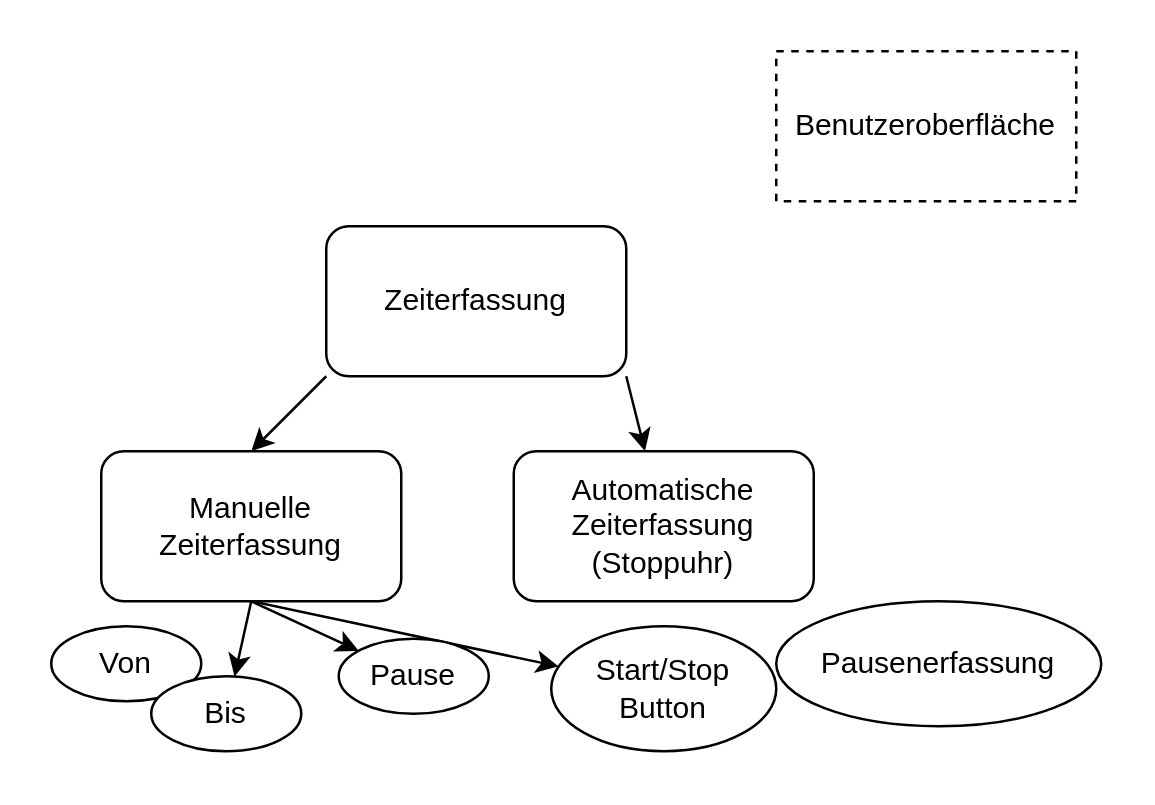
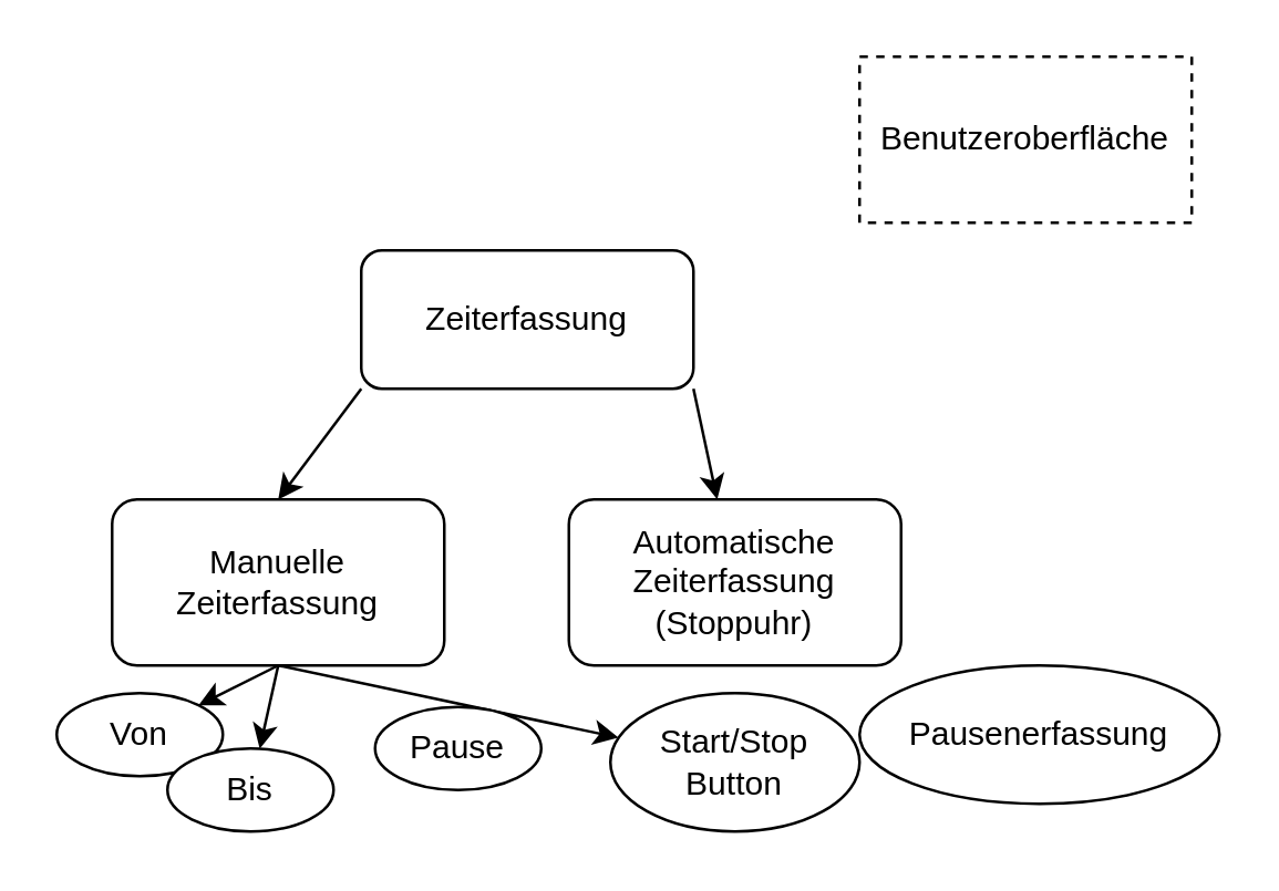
- <mxCell id="5" value="Zeiterfassung" style="rounded=1;whiteSpace=wrap;html=1;" vertex="1" parent="1"><mxGeometry x="130" y="90" width="120" height="60" as="geometry" /></mxCell>
+ <mxCell id="5" value="Zeiterfassung" style="rounded=1;whiteSpace=wrap;html=1;" vertex="1" parent="1"><mxGeometry x="130" y="90" width="120" height="50" as="geometry" /></mxCell>
- <mxCell id="8" style="edgeStyle=none;rounded=0;orthogonalLoop=1;jettySize=auto;html=1;exitX=0.5;exitY=1;exitDx=0;exitDy=0;" edge="1" parent="1" source="9" target="13"><mxGeometry relative="1" as="geometry" /></mxCell>
+ <mxCell id="8" style="edgeStyle=none;rounded=0;orthogonalLoop=1;jettySize=auto;html=1;exitX=0.5;exitY=1;exitDx=0;exitDy=0;" edge="1" parent="1" source="9" target="11"><mxGeometry relative="1" as="geometry" /></mxCell>
